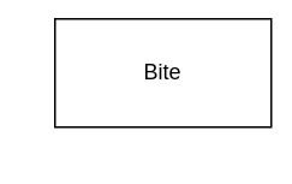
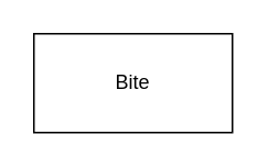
- <mxCell id="2" value="Bite" style="rounded=0;whiteSpace=wrap;html=1;" vertex="1" parent="1"><mxGeometry x="30" y="10" width="120" height="60" as="geometry" /></mxCell>
+ <mxCell id="2" value="Bite" style="rounded=0;whiteSpace=wrap;html=1;" vertex="1" parent="1"><mxGeometry x="20" y="20" width="120" height="60" as="geometry" /></mxCell>
